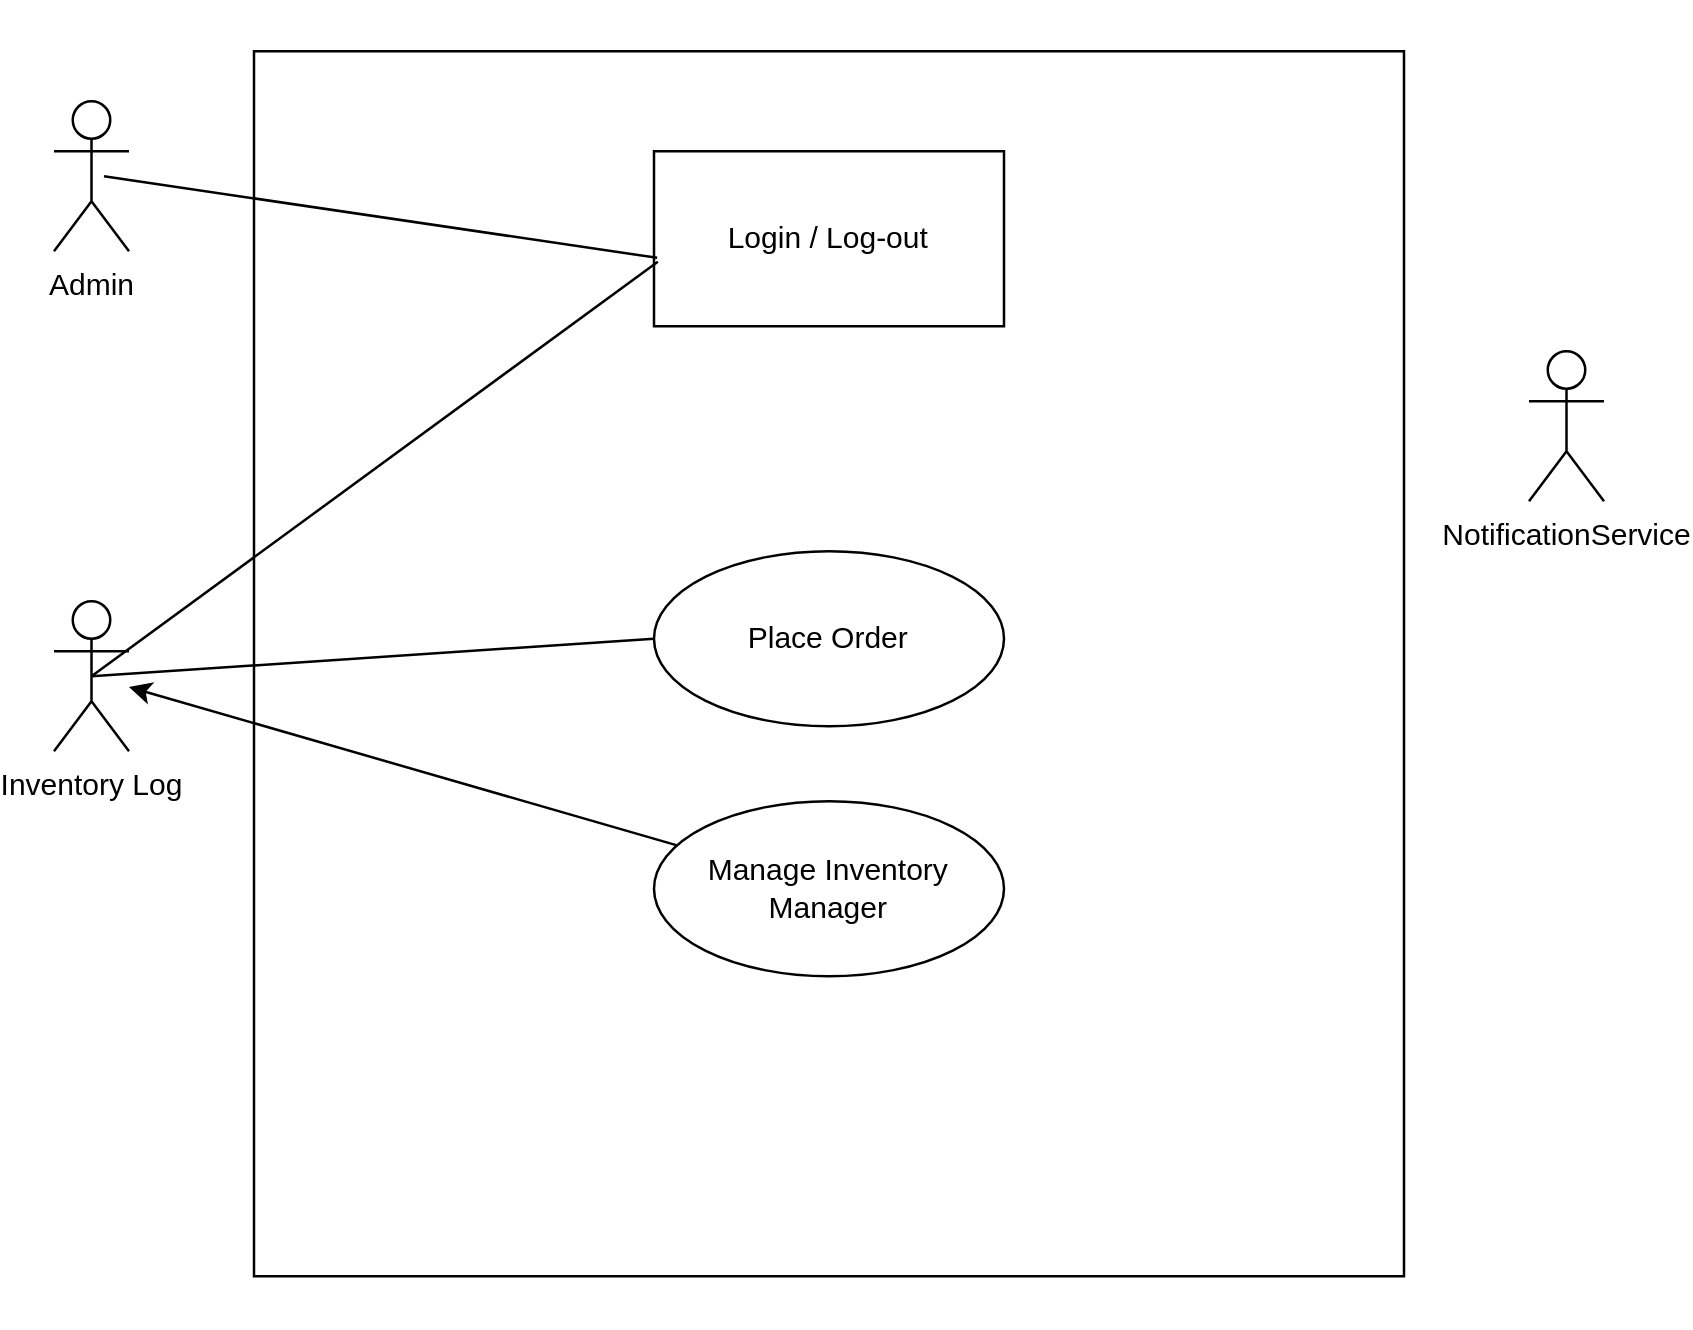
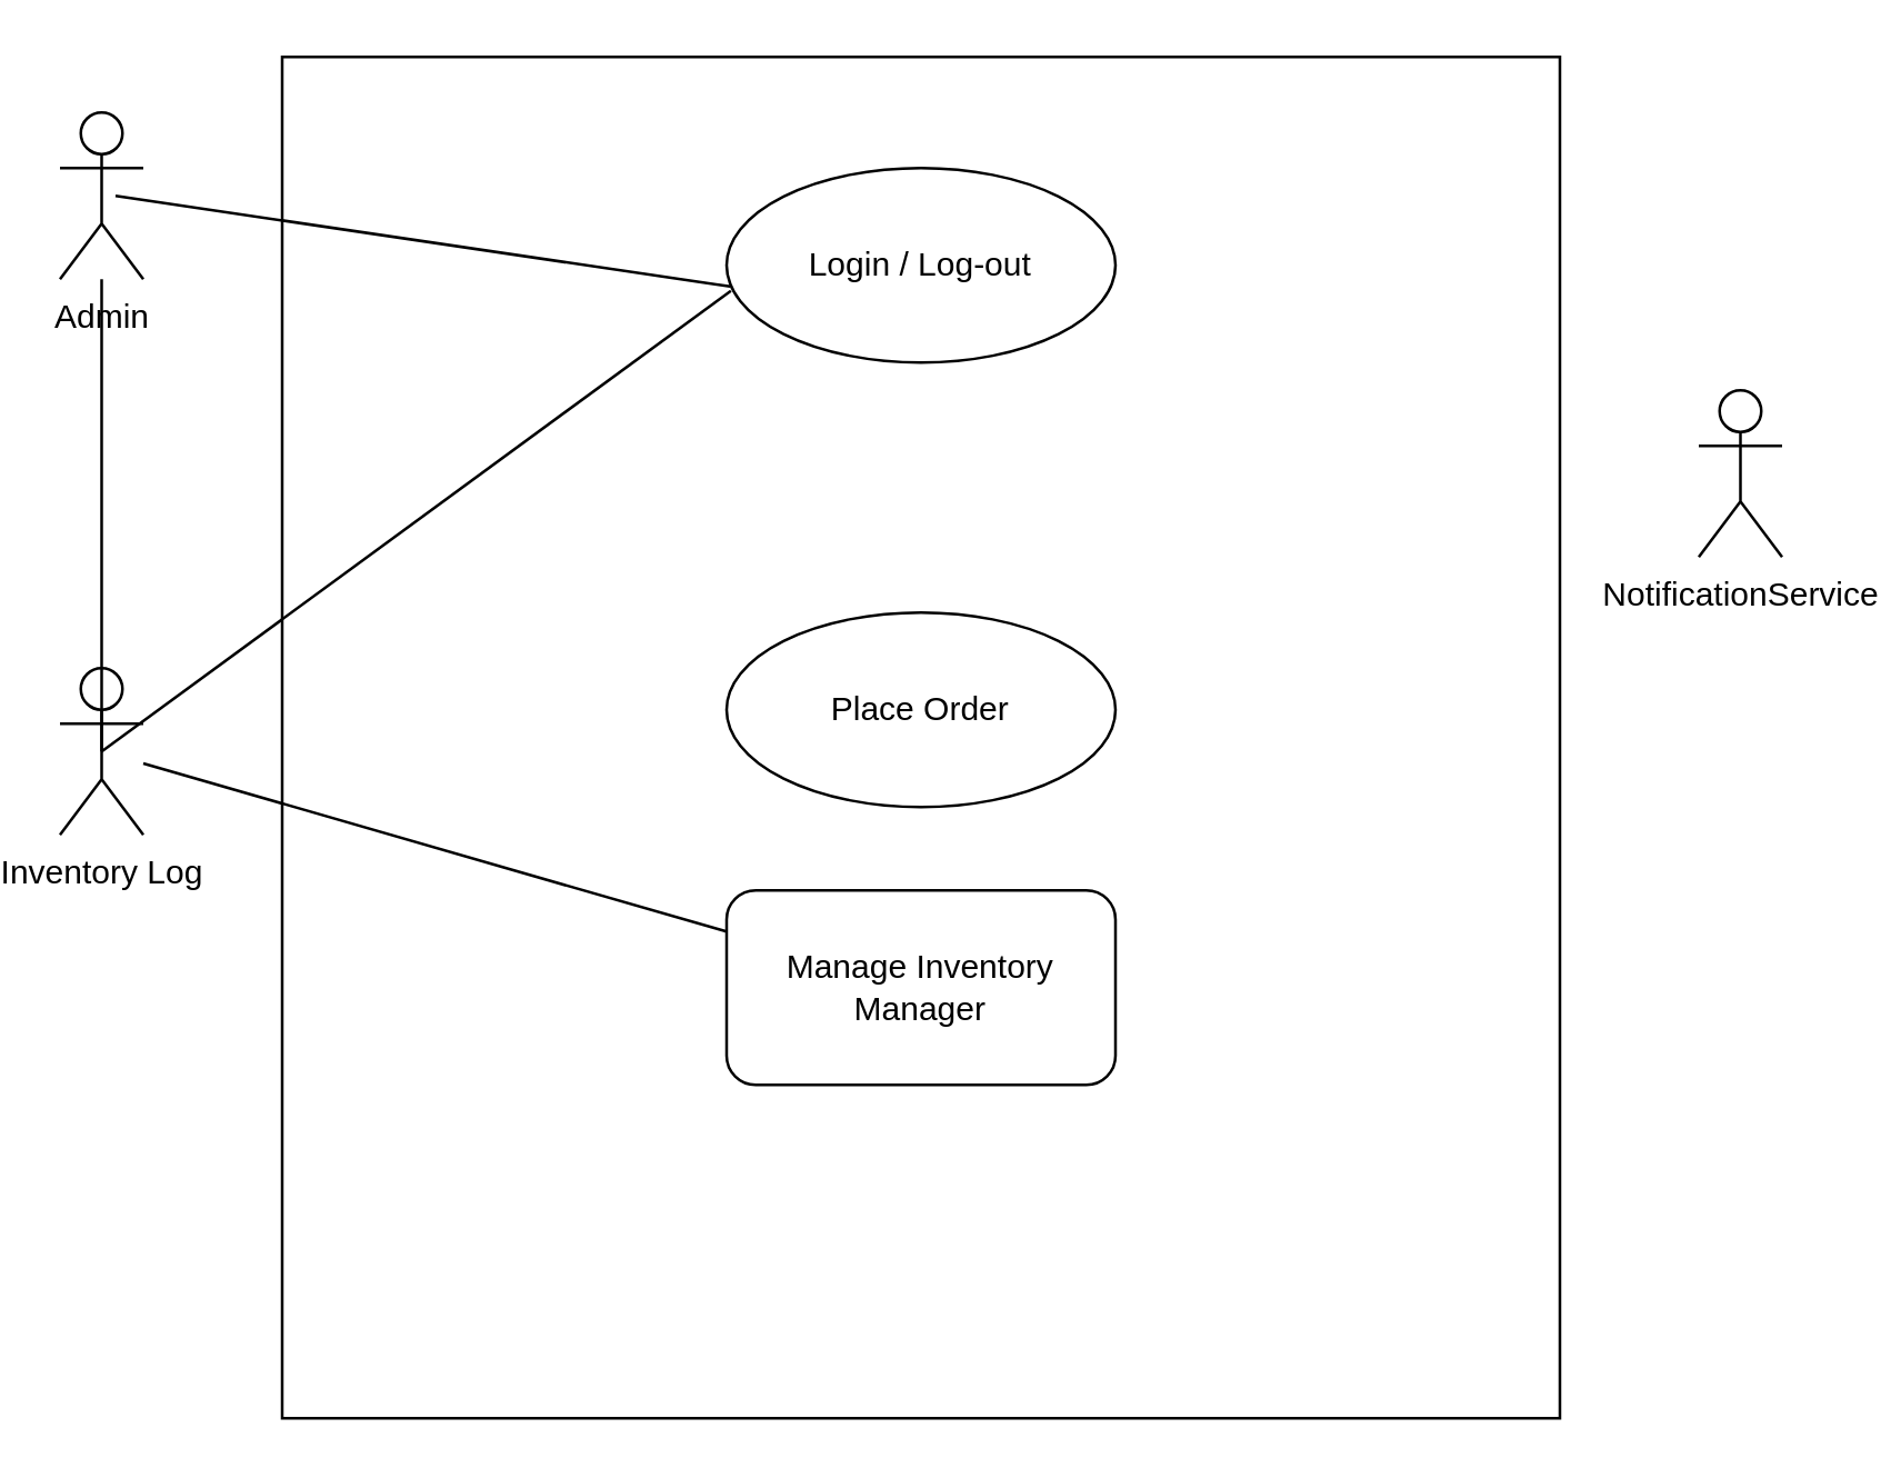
- <mxCell id="6" value="Login / Log-out" style="whiteSpace=wrap;html=1;rounded=0;" vertex="1" parent="1"><mxGeometry x="260" y="60" width="140" height="70" as="geometry" /></mxCell>
+ <mxCell id="6" value="Login / Log-out" style="ellipse;whiteSpace=wrap;html=1;" vertex="1" parent="1"><mxGeometry x="260" y="60" width="140" height="70" as="geometry" /></mxCell>
- <mxCell id="12" value="" style="edgeStyle=none;html=1;endArrow=none;verticalAlign=bottom;exitX=0.5;exitY=0.5;exitDx=0;exitDy=0;exitPerimeter=0;entryX=0;entryY=0.5;entryDx=0;entryDy=0;" edge="1" parent="1" source="4" target="8"><mxGeometry width="160" relative="1" as="geometry"><mxPoint x="260" y="270" as="sourcePoint" /><mxPoint x="300" y="270" as="targetPoint" /></mxGeometry></mxCell>
+ <mxCell id="12" value="" style="edgeStyle=none;html=1;endArrow=none;verticalAlign=bottom;exitX=0.5;exitY=0.5;exitDx=0;exitDy=0;exitPerimeter=0;" edge="1" parent="1" source="4" target="3"><mxGeometry width="160" relative="1" as="geometry"><mxPoint x="260" y="270" as="sourcePoint" /><mxPoint x="300" y="270" as="targetPoint" /></mxGeometry></mxCell>
- <mxCell id="9" value="" style="edgeStyle=none;html=1;endArrow=classic;verticalAlign=bottom;" edge="1" parent="1" source="7" target="4"><mxGeometry width="160" relative="1" as="geometry"><mxPoint x="330" y="340" as="sourcePoint" /><mxPoint x="490" y="340" as="targetPoint" /></mxGeometry></mxCell>
+ <mxCell id="9" value="" style="edgeStyle=none;html=1;endArrow=none;verticalAlign=bottom;" edge="1" parent="1" source="7" target="4"><mxGeometry width="160" relative="1" as="geometry"><mxPoint x="330" y="340" as="sourcePoint" /><mxPoint x="490" y="340" as="targetPoint" /></mxGeometry></mxCell>
- <mxCell id="7" value="Manage Inventory Manager" style="ellipse;whiteSpace=wrap;html=1;" vertex="1" parent="1"><mxGeometry x="260" y="320" width="140" height="70" as="geometry" /></mxCell>
+ <mxCell id="7" value="Manage Inventory Manager" style="whiteSpace=wrap;html=1;rounded=1;" vertex="1" parent="1"><mxGeometry x="260" y="320" width="140" height="70" as="geometry" /></mxCell>
